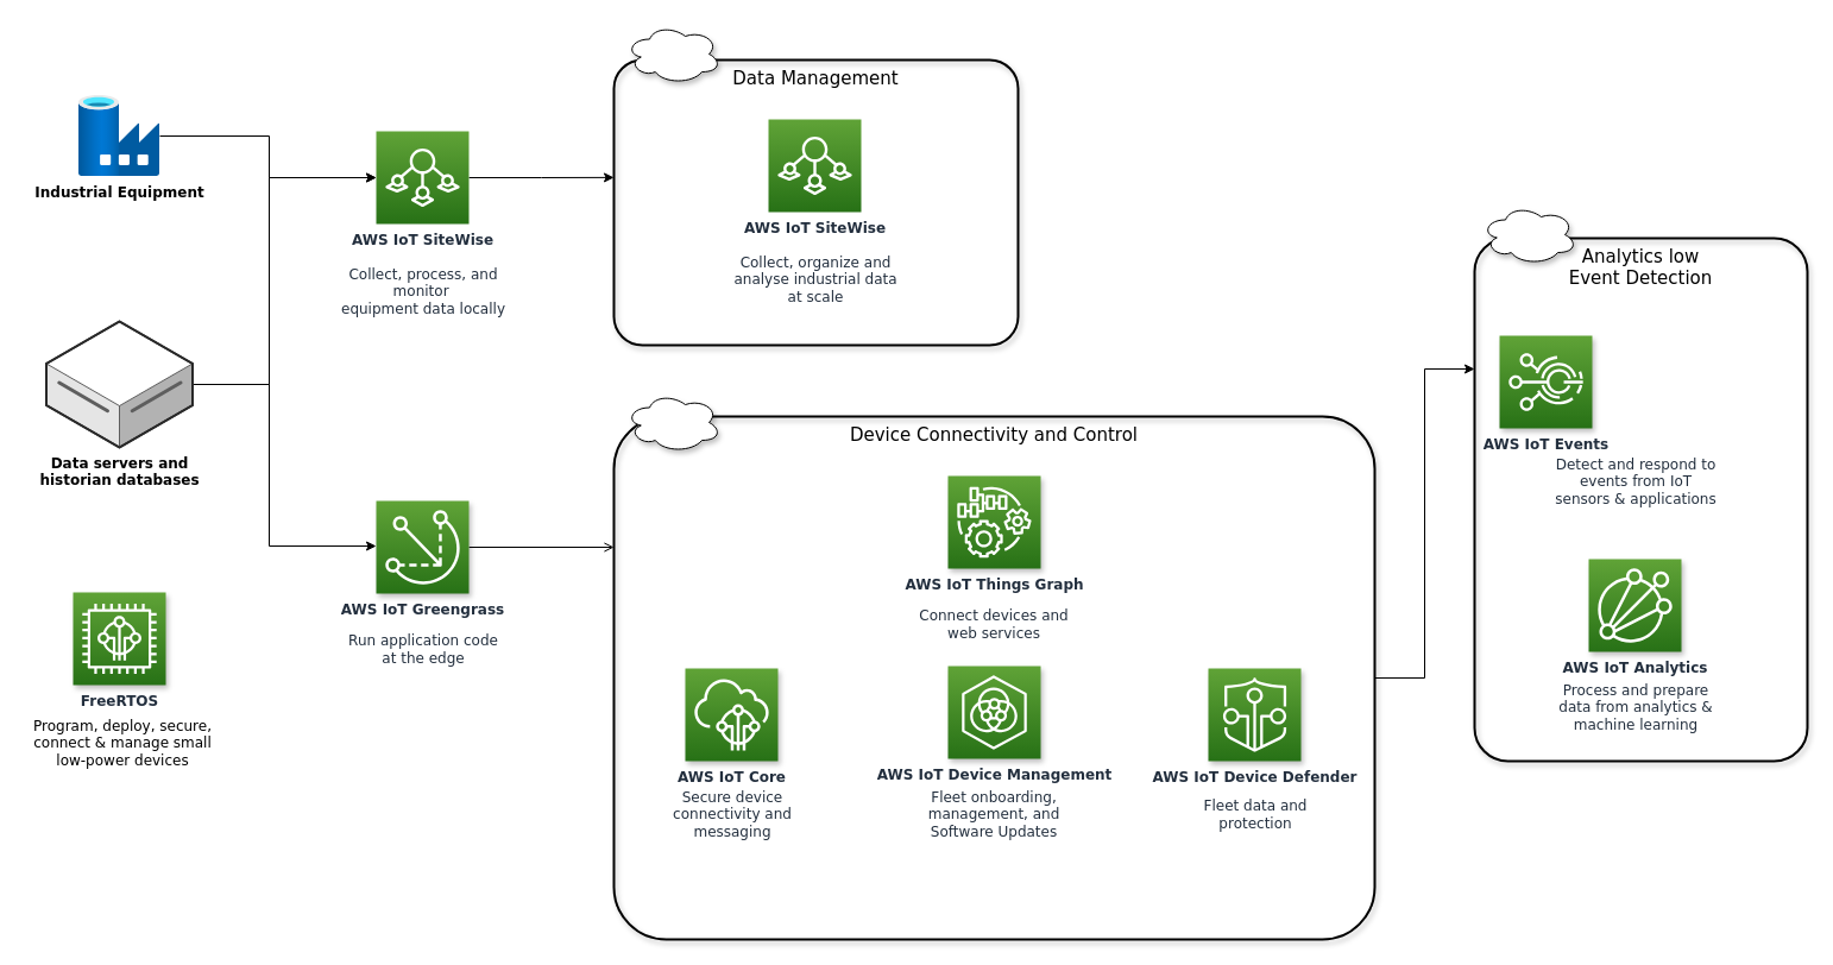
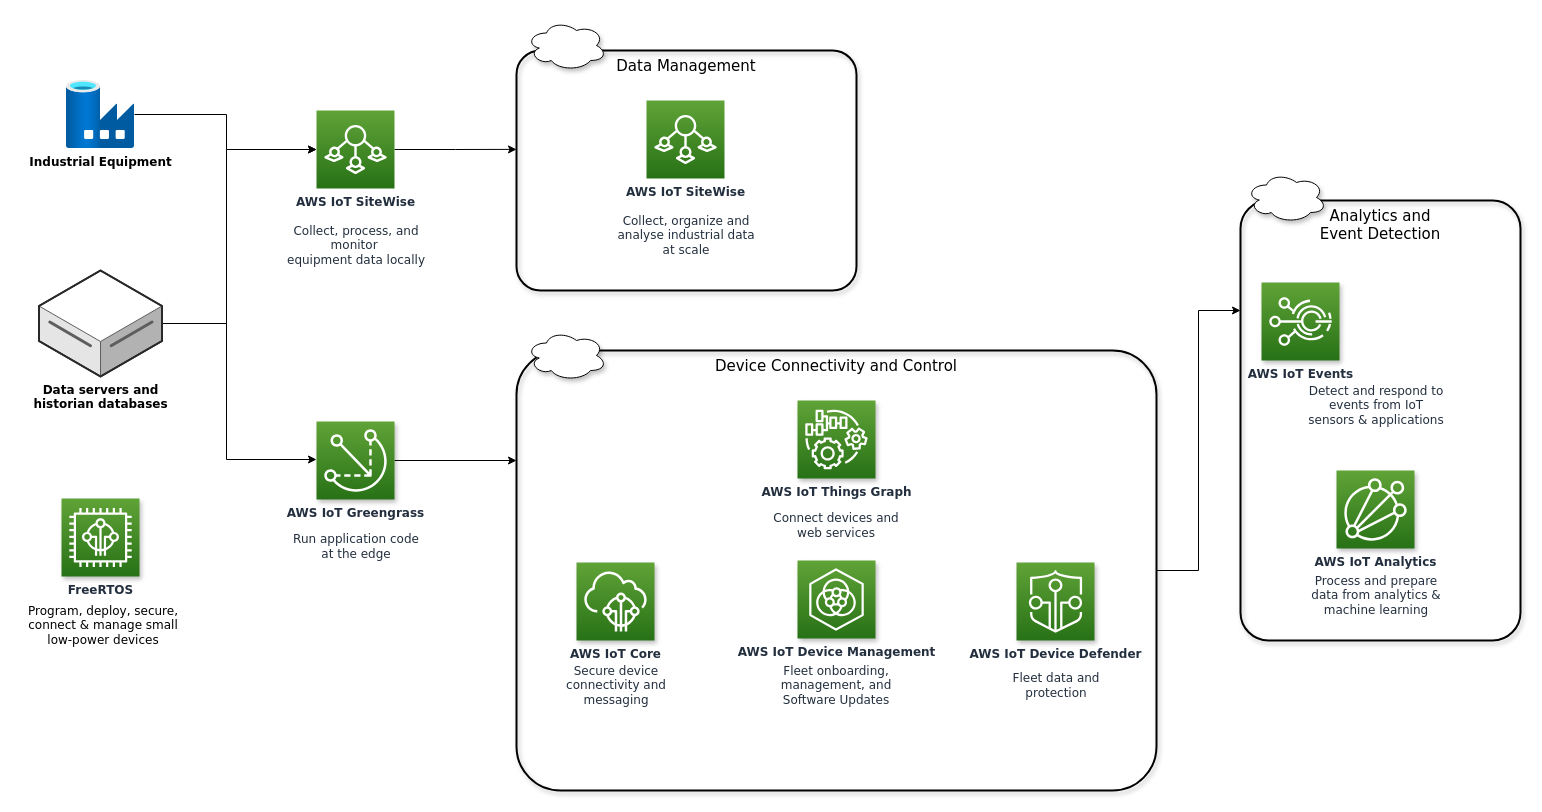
- <mxCell id="31" value="Analytics low&#10;Event Detection" style="rounded=1;arcSize=10;dashed=0;fillColor=none;gradientColor=none;strokeWidth=2;shadow=1;fontFamily=Dejavu Sans;fontColor=#000000;verticalAlign=top;fontSize=15;" vertex="1" parent="1"><mxGeometry x="1240" y="200" width="280" height="440" as="geometry" /></mxCell>
+ <mxCell id="31" value="Analytics and&#10;Event Detection" style="rounded=1;arcSize=10;dashed=0;fillColor=none;gradientColor=none;strokeWidth=2;shadow=1;fontFamily=Dejavu Sans;fontColor=#000000;verticalAlign=top;fontSize=15;" vertex="1" parent="1"><mxGeometry x="1240" y="200" width="280" height="440" as="geometry" /></mxCell>
- <mxCell id="27" style="edgeStyle=orthogonalEdgeStyle;rounded=0;orthogonalLoop=1;jettySize=auto;html=1;entryX=0;entryY=0.25;entryDx=0;entryDy=0;fontFamily=Dejavu Sans;fontSize=15;fontColor=#000000;endArrow=open;" edge="1" parent="1" source="28" target="17"><mxGeometry relative="1" as="geometry" /></mxCell>
+ <mxCell id="27" style="edgeStyle=orthogonalEdgeStyle;rounded=0;orthogonalLoop=1;jettySize=auto;html=1;entryX=0;entryY=0.25;entryDx=0;entryDy=0;fontFamily=Dejavu Sans;fontSize=15;fontColor=#000000;" edge="1" parent="1" source="28" target="17"><mxGeometry relative="1" as="geometry" /></mxCell>
